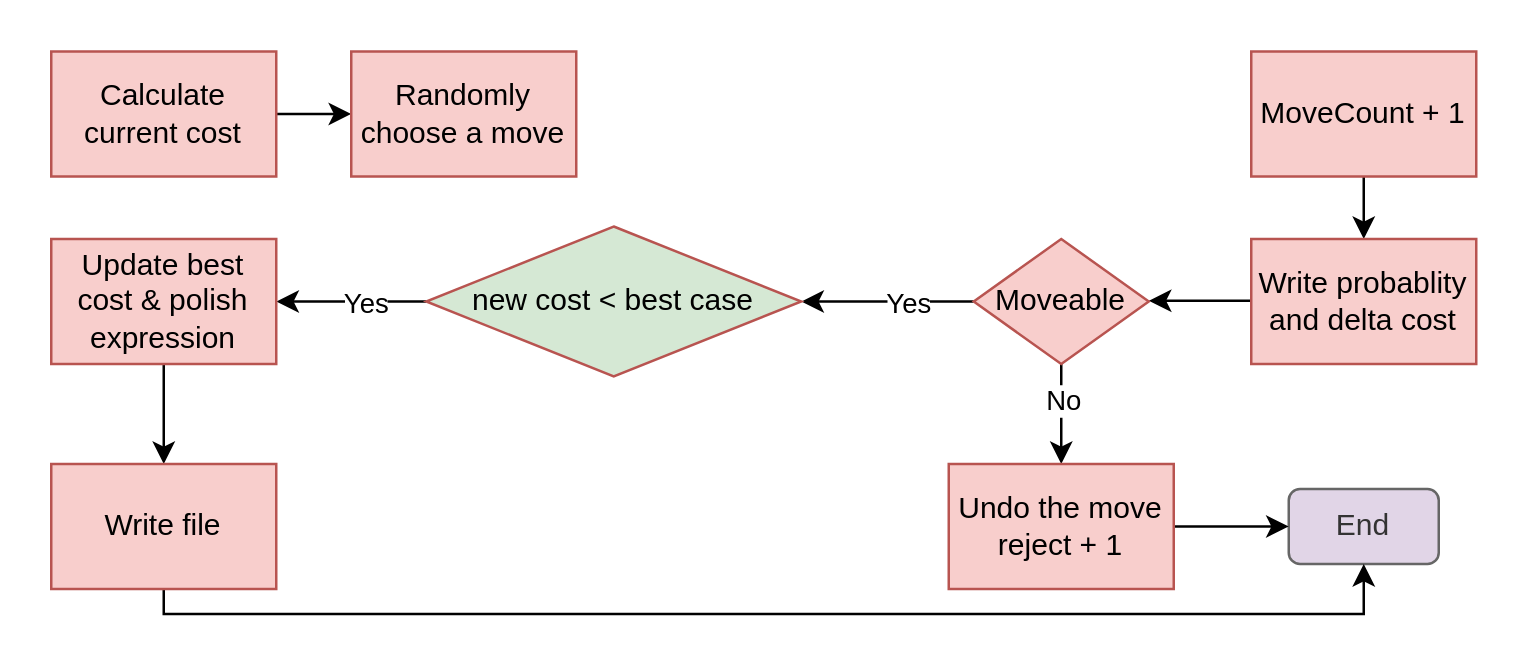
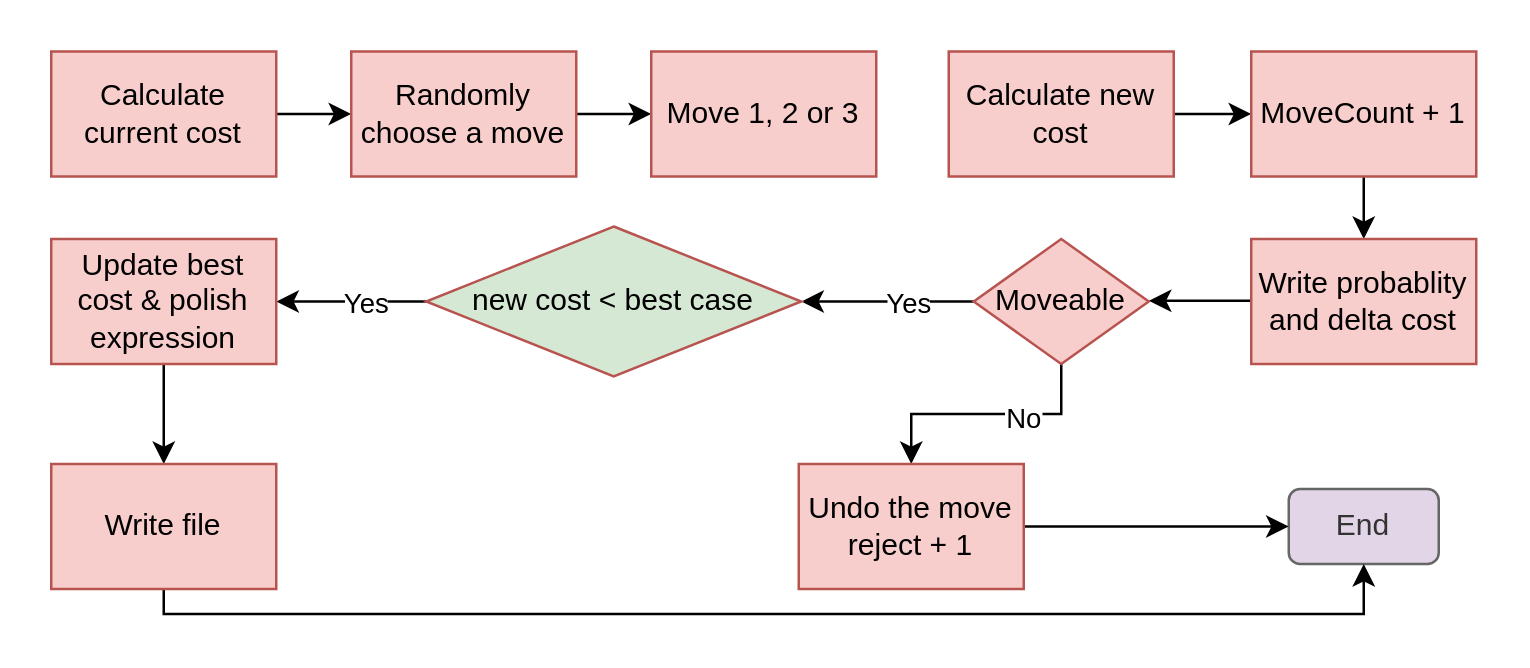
+ <mxCell id="5" style="edgeStyle=orthogonalEdgeStyle;rounded=0;orthogonalLoop=1;jettySize=auto;html=1;entryX=0;entryY=0.5;entryDx=0;entryDy=0;" edge="1" parent="1" source="6" target="17"><mxGeometry relative="1" as="geometry" /></mxCell>
+ <mxCell id="17" value="Move 1, 2 or 3" style="rounded=0;whiteSpace=wrap;html=1;fillColor=#f8cecc;strokeColor=#b85450;" vertex="1" parent="1"><mxGeometry x="260" y="20" width="90" height="50" as="geometry" /></mxCell>
+ <mxCell id="8" value="Calculate new cost" style="rounded=0;whiteSpace=wrap;html=1;fillColor=#f8cecc;strokeColor=#b85450;" vertex="1" parent="1"><mxGeometry x="379" y="20" width="90" height="50" as="geometry" /></mxCell>
+ <mxCell id="7" style="edgeStyle=orthogonalEdgeStyle;rounded=0;orthogonalLoop=1;jettySize=auto;html=1;entryX=0;entryY=0.5;entryDx=0;entryDy=0;" edge="1" parent="1" source="8" target="21"><mxGeometry relative="1" as="geometry" /></mxCell>
- <mxCell id="19" value="Undo the move&lt;br&gt;reject + 1" style="rounded=0;whiteSpace=wrap;html=1;fillColor=#f8cecc;strokeColor=#b85450;" vertex="1" parent="1"><mxGeometry x="379" y="185" width="90" height="50" as="geometry" /></mxCell>
+ <mxCell id="19" value="Undo the move&lt;br&gt;reject + 1" style="rounded=0;whiteSpace=wrap;html=1;fillColor=#f8cecc;strokeColor=#b85450;" vertex="1" parent="1"><mxGeometry x="319" y="185" width="90" height="50" as="geometry" /></mxCell>
